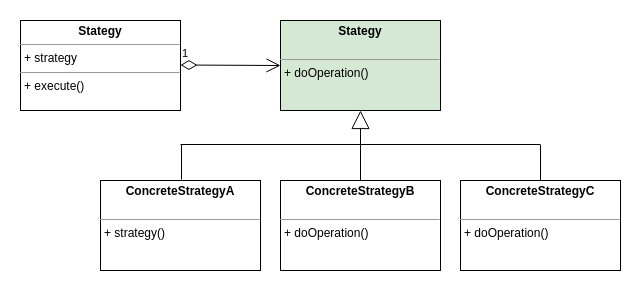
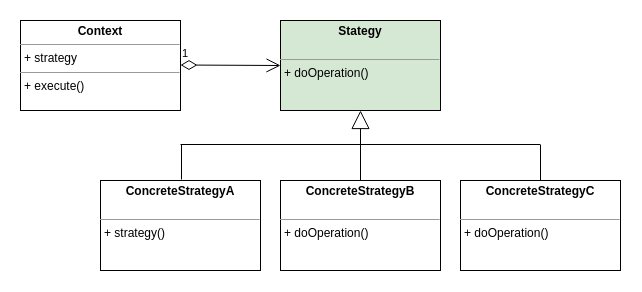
- <mxCell id="2" value="&lt;p style=&quot;margin:0px;margin-top:4px;text-align:center;&quot;&gt;&lt;b&gt;Stategy&lt;/b&gt;&lt;/p&gt;&lt;hr size=&quot;1&quot;&gt;&lt;p style=&quot;margin:0px;margin-left:4px;&quot;&gt;+ strategy&lt;/p&gt;&lt;hr size=&quot;1&quot;&gt;&lt;p style=&quot;margin:0px;margin-left:4px;&quot;&gt;+ execute()&lt;/p&gt;" style="verticalAlign=top;align=left;overflow=fill;fontSize=12;fontFamily=Helvetica;html=1;" vertex="1" parent="1"><mxGeometry x="20" y="20" width="160" height="90" as="geometry" /></mxCell>
+ <mxCell id="2" value="&lt;p style=&quot;margin:0px;margin-top:4px;text-align:center;&quot;&gt;&lt;b&gt;Context&lt;/b&gt;&lt;/p&gt;&lt;hr size=&quot;1&quot;&gt;&lt;p style=&quot;margin:0px;margin-left:4px;&quot;&gt;+ strategy&lt;/p&gt;&lt;hr size=&quot;1&quot;&gt;&lt;p style=&quot;margin:0px;margin-left:4px;&quot;&gt;+ execute()&lt;/p&gt;" style="verticalAlign=top;align=left;overflow=fill;fontSize=12;fontFamily=Helvetica;html=1;" vertex="1" parent="1"><mxGeometry x="20" y="20" width="160" height="90" as="geometry" /></mxCell>
